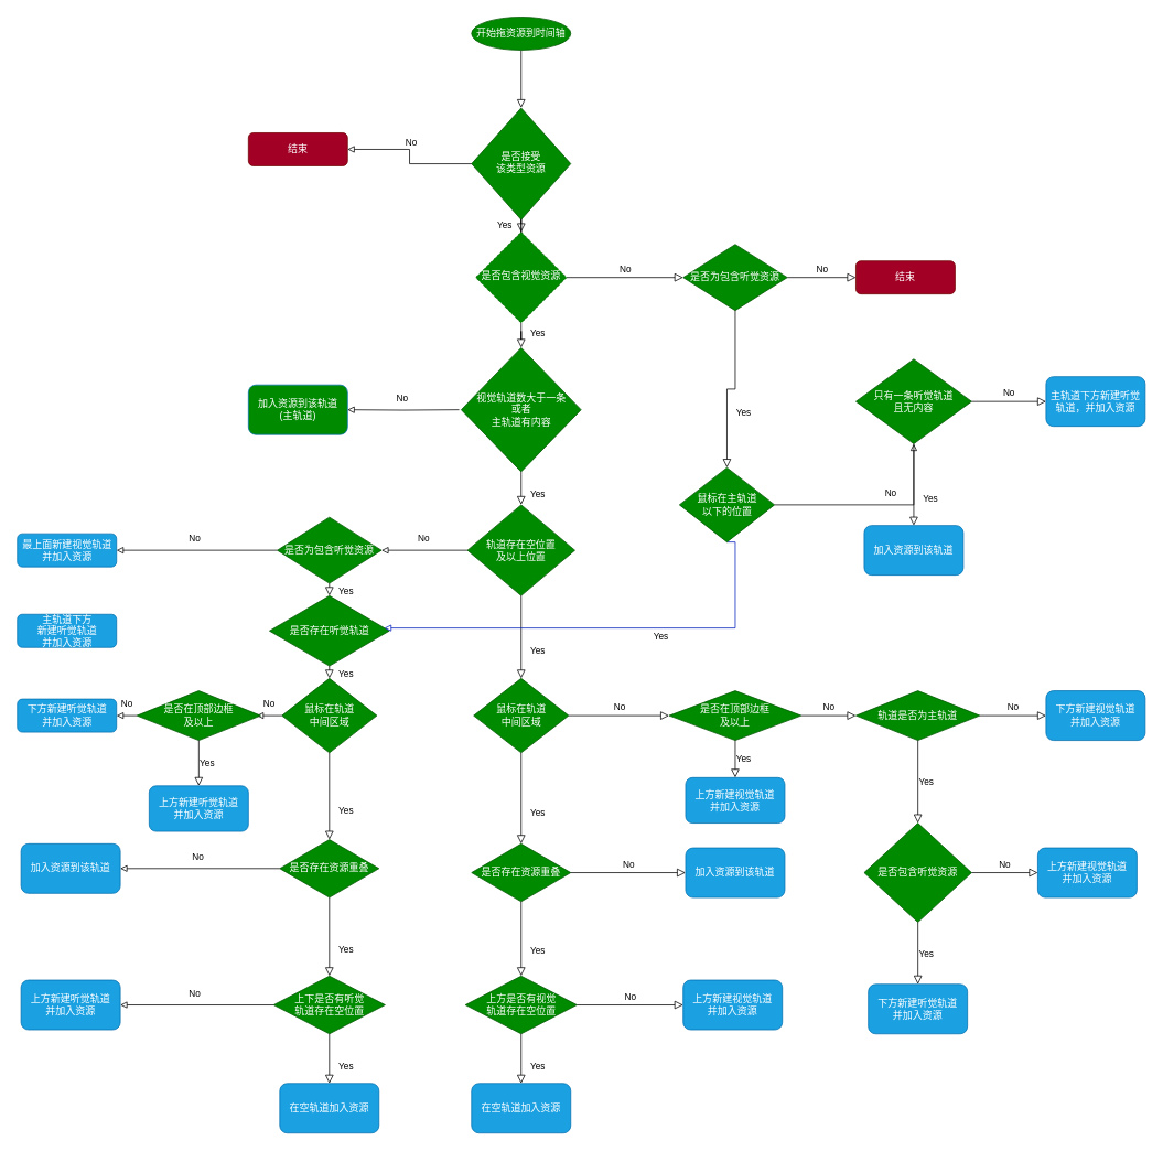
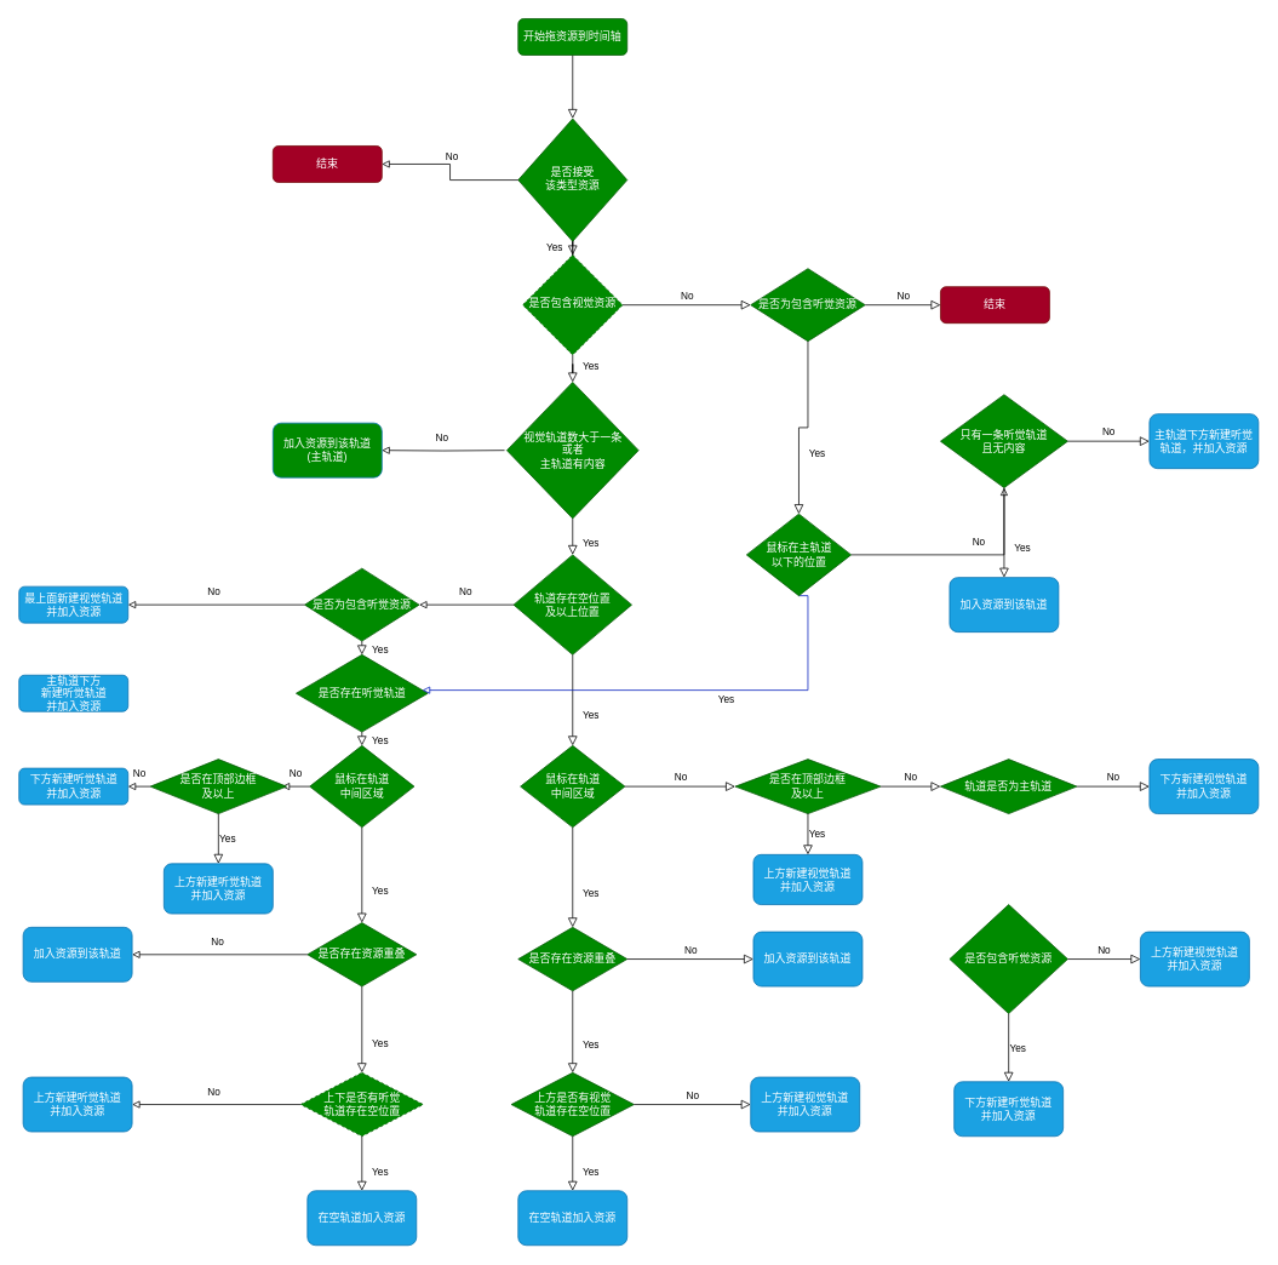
- <mxCell id="3" value="开始拖资源到时间轴" style="ellipse;whiteSpace=wrap;html=1;fontSize=12;glass=0;strokeWidth=1;shadow=0;fillColor=#008a00;strokeColor=#005700;fontColor=#ffffff;" parent="1" vertex="1"><mxGeometry x="570" y="20" width="120" height="40" as="geometry" /></mxCell>
+ <mxCell id="3" value="开始拖资源到时间轴" style="rounded=1;whiteSpace=wrap;html=1;fontSize=12;glass=0;strokeWidth=1;shadow=0;fillColor=#008a00;strokeColor=#005700;fontColor=#ffffff;" parent="1" vertex="1"><mxGeometry x="570" y="20" width="120" height="40" as="geometry" /></mxCell>
- <mxCell id="23" value="Yes" style="edgeStyle=orthogonalEdgeStyle;rounded=0;html=1;jettySize=auto;orthogonalLoop=1;fontSize=11;endArrow=block;endFill=0;endSize=8;strokeWidth=1;shadow=0;labelBackgroundColor=none;exitX=0.5;exitY=1;exitDx=0;exitDy=0;entryX=0.5;entryY=0;entryDx=0;entryDy=0;" parent="1" source="22" target="37" edge="1"><mxGeometry y="10" relative="1" as="geometry"><mxPoint as="offset" /><mxPoint x="1095" y="705" as="sourcePoint" /><mxPoint x="1110" y="935" as="targetPoint" /><Array as="points" /></mxGeometry></mxCell>
- <mxCell id="84" value="上下是否有听觉&lt;br&gt;轨道存在空位置" style="rhombus;whiteSpace=wrap;html=1;rounded=0;fillColor=#008a00;fontColor=#ffffff;strokeColor=#005700;" parent="1" vertex="1"><mxGeometry x="330.5" y="1180" width="135" height="70" as="geometry" /></mxCell>
+ <mxCell id="84" value="上下是否有听觉&lt;br&gt;轨道存在空位置" style="rhombus;whiteSpace=wrap;html=1;rounded=0;fillColor=#008a00;fontColor=#ffffff;strokeColor=#005700;dashed=1;" parent="1" vertex="1"><mxGeometry x="330.5" y="1180" width="135" height="70" as="geometry" /></mxCell>
